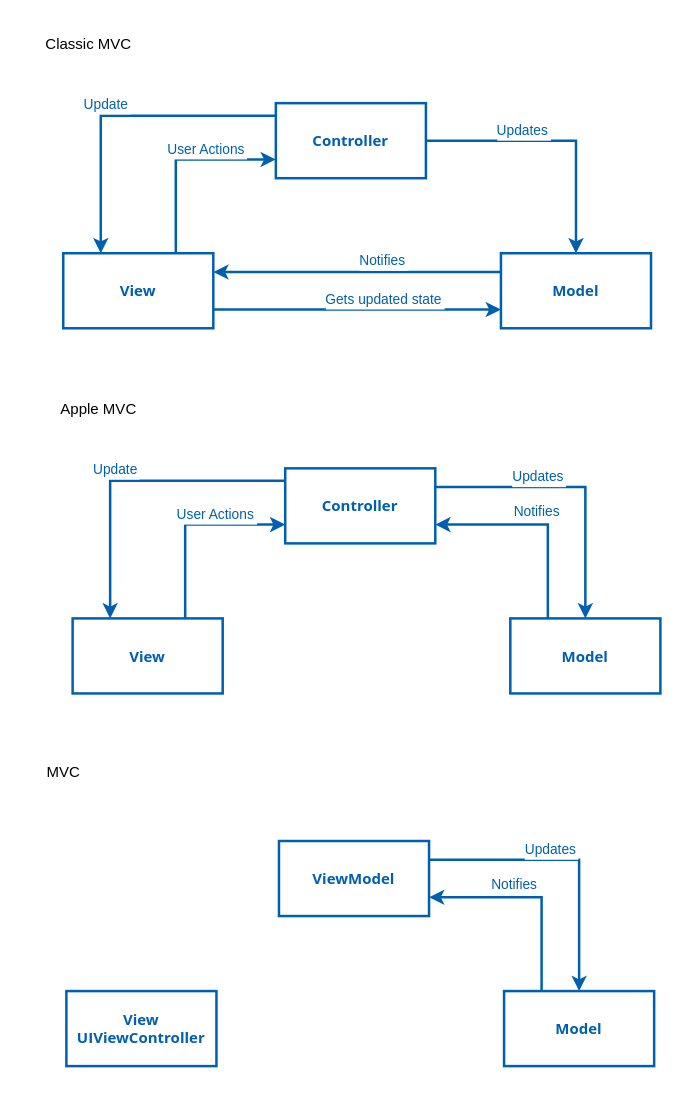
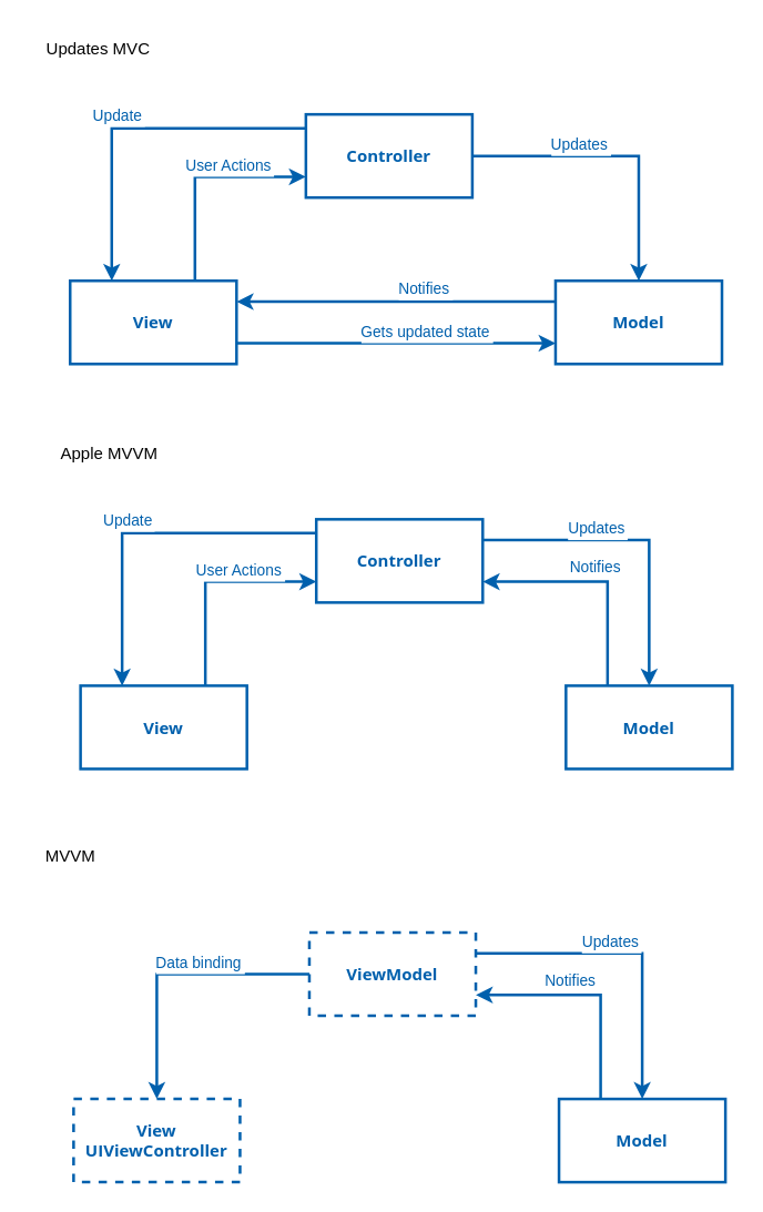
- <mxCell id="15" value="Classic MVC" style="text;html=1;align=center;verticalAlign=middle;resizable=0;points=[];autosize=1;strokeColor=none;fillColor=none;" parent="1" vertex="1"><mxGeometry x="25" y="20" width="90" height="30" as="geometry" /></mxCell>
+ <mxCell id="15" value="Updates MVC" style="text;html=1;align=center;verticalAlign=middle;resizable=0;points=[];autosize=1;strokeColor=none;fillColor=none;" parent="1" vertex="1"><mxGeometry x="25" y="20" width="90" height="30" as="geometry" /></mxCell>
- <mxCell id="27" value="Apple MVC" style="text;html=1;align=center;verticalAlign=middle;resizable=0;points=[];autosize=1;strokeColor=none;fillColor=none;" parent="1" vertex="1"><mxGeometry x="37.5" y="312" width="80" height="30" as="geometry" /></mxCell>
+ <mxCell id="27" value="Apple MVVM" style="text;html=1;align=center;verticalAlign=middle;resizable=0;points=[];autosize=1;strokeColor=none;fillColor=none;" parent="1" vertex="1"><mxGeometry x="37.5" y="312" width="80" height="30" as="geometry" /></mxCell>
- <mxCell id="37" value="MVC" style="text;html=1;align=center;verticalAlign=middle;resizable=0;points=[];autosize=1;strokeColor=none;fillColor=none;" vertex="1" parent="1"><mxGeometry x="20" y="602" width="60" height="30" as="geometry" /></mxCell>
+ <mxCell id="37" value="MVVM" style="text;html=1;align=center;verticalAlign=middle;resizable=0;points=[];autosize=1;strokeColor=none;fillColor=none;" vertex="1" parent="1"><mxGeometry x="20" y="602" width="60" height="30" as="geometry" /></mxCell>
+ <mxCell id="28" value="" style="edgeStyle=orthogonalEdgeStyle;rounded=0;orthogonalLoop=1;jettySize=auto;entryX=0.5;entryY=0;entryDx=0;entryDy=0;fontColor=#0060ad;strokeColor=#0060ad;strokeWidth=2;fontStyle=1;align=center;labelPosition=center;verticalLabelPosition=middle;verticalAlign=middle;" edge="1" parent="1" source="32" target="33"><mxGeometry relative="1" as="geometry"><Array as="points"><mxPoint x="113" y="702" /></Array></mxGeometry></mxCell>
+ <mxCell id="29" value="Data binding" style="edgeLabel;align=center;verticalAlign=bottom;resizable=0;points=[];fontColor=#0060AD;horizontal=1;labelPosition=center;verticalLabelPosition=middle;" vertex="1" connectable="0" parent="28"><mxGeometry x="0.088" y="-1" relative="1" as="geometry"><mxPoint x="29" y="1" as="offset" /></mxGeometry></mxCell>
- <mxCell id="32" value="ViewModel" style="rounded=0;fillColor=none;fontFamily=Open Sans;fontColor=#0060ad;strokeColor=#0060ad;strokeWidth=2;fontStyle=1" vertex="1" parent="1"><mxGeometry x="222.5" y="672" width="120" height="60" as="geometry" /></mxCell>
+ <mxCell id="32" value="ViewModel" style="rounded=0;fillColor=none;fontFamily=Open Sans;fontColor=#0060ad;strokeColor=#0060ad;strokeWidth=2;fontStyle=1;dashed=1;" vertex="1" parent="1"><mxGeometry x="222.5" y="672" width="120" height="60" as="geometry" /></mxCell>
- <mxCell id="33" value="View&#10;UIViewController" style="rounded=0;fontFamily=Open Sans;fillColor=none;fontColor=#0060ad;strokeColor=#0060ad;strokeWidth=2;fontStyle=1;" vertex="1" parent="1"><mxGeometry x="52.5" y="792" width="120" height="60" as="geometry" /></mxCell>
+ <mxCell id="33" value="View&#10;UIViewController" style="rounded=0;fontFamily=Open Sans;fillColor=none;fontColor=#0060ad;strokeColor=#0060ad;strokeWidth=2;fontStyle=1;dashed=1;" vertex="1" parent="1"><mxGeometry x="52.5" y="792" width="120" height="60" as="geometry" /></mxCell>
